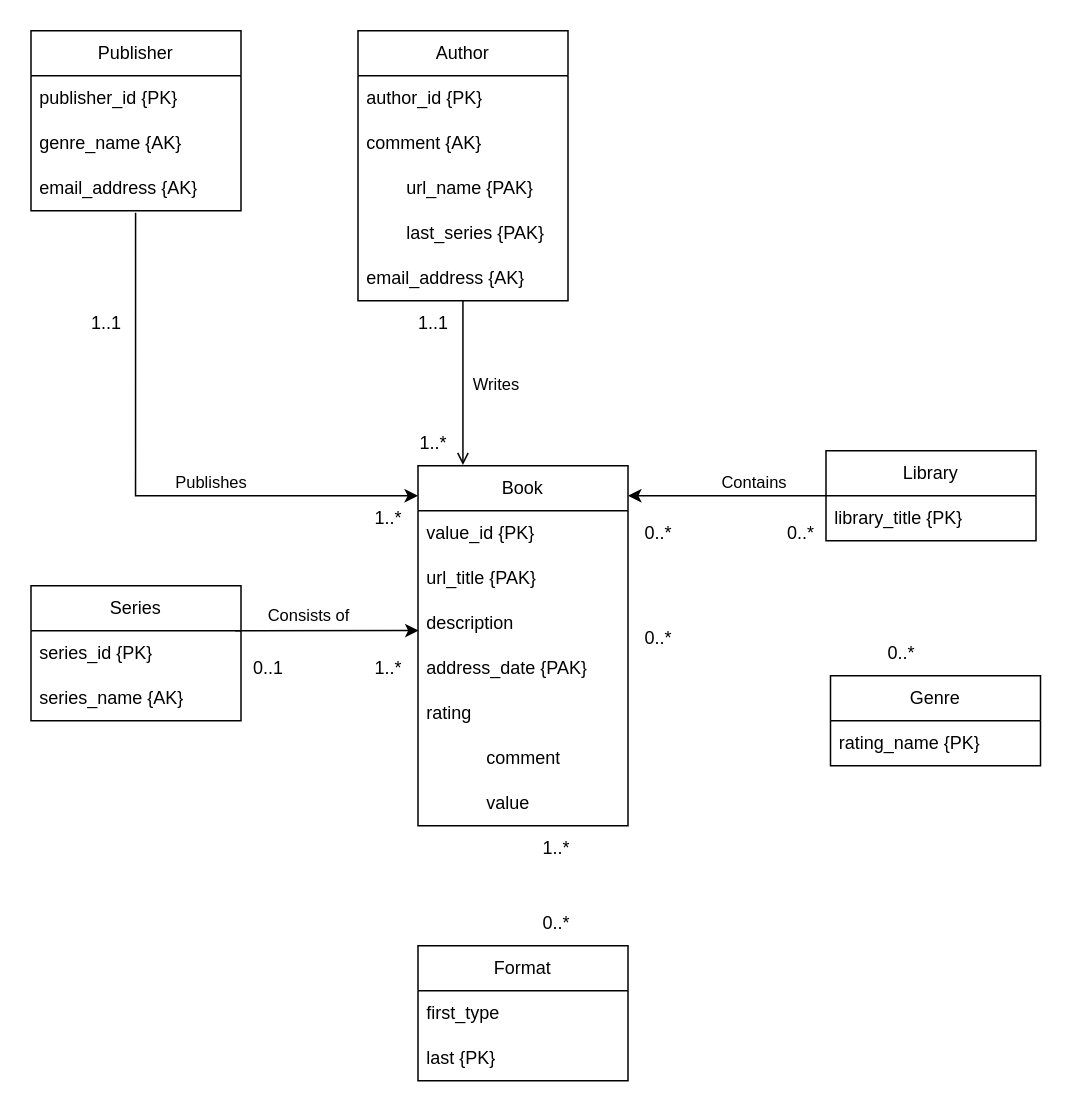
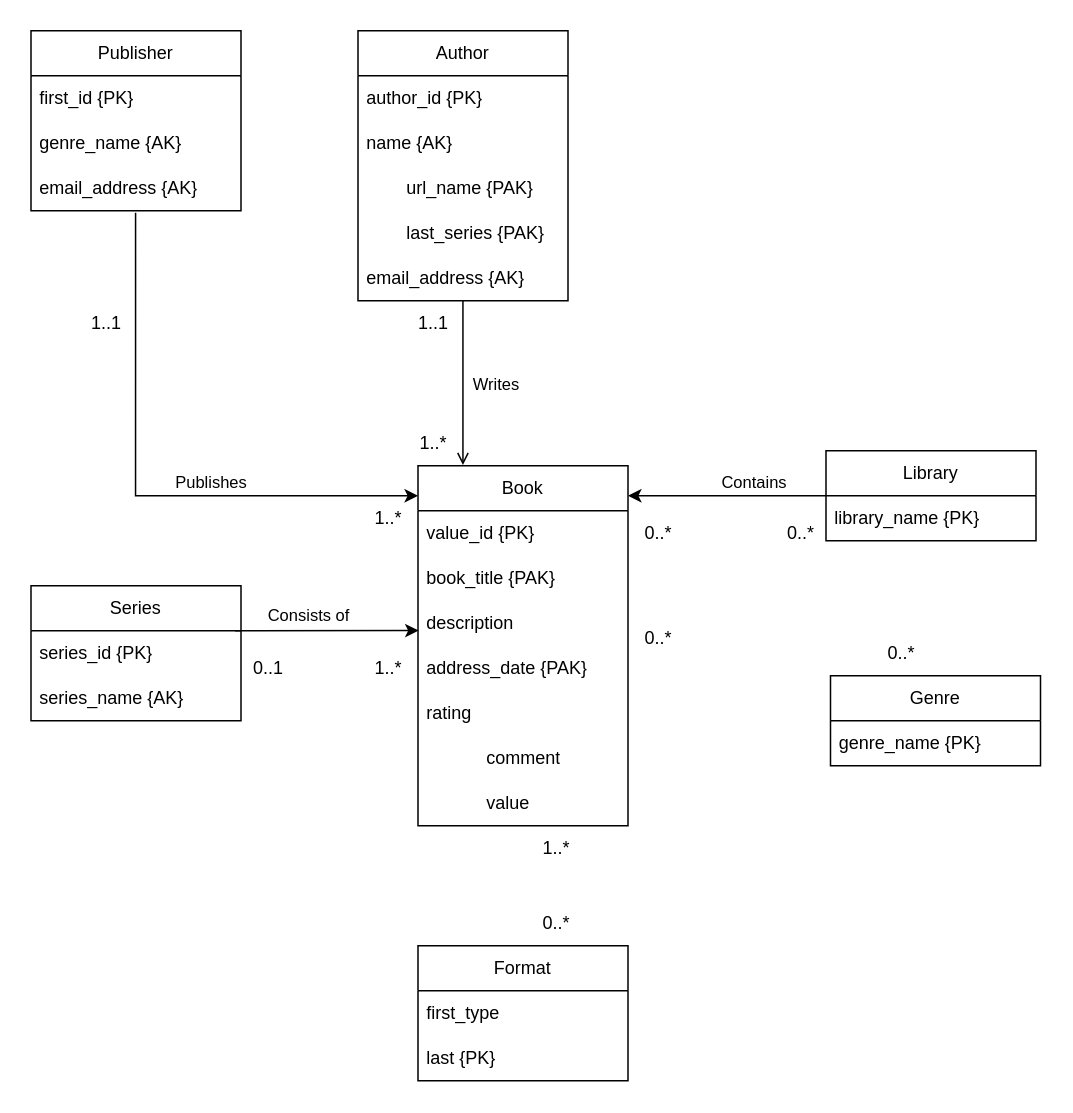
- <mxCell id="30" value="&lt;span style=&quot;text-align: center; text-wrap: nowrap;&quot;&gt;publisher_id {PK}&lt;/span&gt;" style="text;strokeColor=none;fillColor=none;align=left;verticalAlign=middle;spacingLeft=4;spacingRight=4;overflow=hidden;points=[[0,0.5],[1,0.5]];portConstraint=eastwest;rotatable=0;whiteSpace=wrap;html=1;" parent="29" vertex="1"><mxGeometry y="30" width="140" height="30" as="geometry" /></mxCell>
+ <mxCell id="30" value="&lt;span style=&quot;text-align: center; text-wrap: nowrap;&quot;&gt;first_id {PK}&lt;/span&gt;" style="text;strokeColor=none;fillColor=none;align=left;verticalAlign=middle;spacingLeft=4;spacingRight=4;overflow=hidden;points=[[0,0.5],[1,0.5]];portConstraint=eastwest;rotatable=0;whiteSpace=wrap;html=1;" parent="29" vertex="1"><mxGeometry y="30" width="140" height="30" as="geometry" /></mxCell>
- <mxCell id="16" value="comment {AK}" style="text;strokeColor=none;fillColor=none;align=left;verticalAlign=middle;spacingLeft=4;spacingRight=4;overflow=hidden;points=[[0,0.5],[1,0.5]];portConstraint=eastwest;rotatable=0;whiteSpace=wrap;html=1;" parent="14" vertex="1"><mxGeometry y="60" width="140" height="30" as="geometry" /></mxCell>
+ <mxCell id="16" value="name {AK}" style="text;strokeColor=none;fillColor=none;align=left;verticalAlign=middle;spacingLeft=4;spacingRight=4;overflow=hidden;points=[[0,0.5],[1,0.5]];portConstraint=eastwest;rotatable=0;whiteSpace=wrap;html=1;" parent="14" vertex="1"><mxGeometry y="60" width="140" height="30" as="geometry" /></mxCell>
- <mxCell id="3" value="library_title {PK}" style="text;strokeColor=none;fillColor=none;align=left;verticalAlign=middle;spacingLeft=4;spacingRight=4;overflow=hidden;points=[[0,0.5],[1,0.5]];portConstraint=eastwest;rotatable=0;whiteSpace=wrap;html=1;" parent="2" vertex="1"><mxGeometry y="30" width="140" height="30" as="geometry" /></mxCell>
+ <mxCell id="3" value="library_name {PK}" style="text;strokeColor=none;fillColor=none;align=left;verticalAlign=middle;spacingLeft=4;spacingRight=4;overflow=hidden;points=[[0,0.5],[1,0.5]];portConstraint=eastwest;rotatable=0;whiteSpace=wrap;html=1;" parent="2" vertex="1"><mxGeometry y="30" width="140" height="30" as="geometry" /></mxCell>
- <mxCell id="6" value="url_title {PAK}" style="text;strokeColor=none;fillColor=none;align=left;verticalAlign=middle;spacingLeft=4;spacingRight=4;overflow=hidden;points=[[0,0.5],[1,0.5]];portConstraint=eastwest;rotatable=0;whiteSpace=wrap;html=1;" parent="4" vertex="1"><mxGeometry y="60" width="140" height="30" as="geometry" /></mxCell>
+ <mxCell id="6" value="book_title {PAK}" style="text;strokeColor=none;fillColor=none;align=left;verticalAlign=middle;spacingLeft=4;spacingRight=4;overflow=hidden;points=[[0,0.5],[1,0.5]];portConstraint=eastwest;rotatable=0;whiteSpace=wrap;html=1;" parent="4" vertex="1"><mxGeometry y="60" width="140" height="30" as="geometry" /></mxCell>
- <mxCell id="23" value="rating_name {PK}" style="text;strokeColor=none;fillColor=none;align=left;verticalAlign=middle;spacingLeft=4;spacingRight=4;overflow=hidden;points=[[0,0.5],[1,0.5]];portConstraint=eastwest;rotatable=0;whiteSpace=wrap;html=1;" parent="22" vertex="1"><mxGeometry y="30" width="140" height="30" as="geometry" /></mxCell>
+ <mxCell id="23" value="genre_name {PK}" style="text;strokeColor=none;fillColor=none;align=left;verticalAlign=middle;spacingLeft=4;spacingRight=4;overflow=hidden;points=[[0,0.5],[1,0.5]];portConstraint=eastwest;rotatable=0;whiteSpace=wrap;html=1;" parent="22" vertex="1"><mxGeometry y="30" width="140" height="30" as="geometry" /></mxCell>
